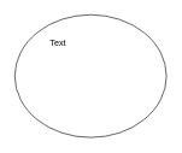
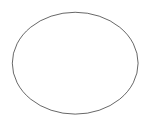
- <mxCell id="3" value="Text" style="text;html=1;strokeColor=none;fillColor=none;align=center;verticalAlign=middle;whiteSpace=wrap;rounded=0;" vertex="1" parent="1"><mxGeometry x="60" y="50" width="40" height="20" as="geometry" /></mxCell>
